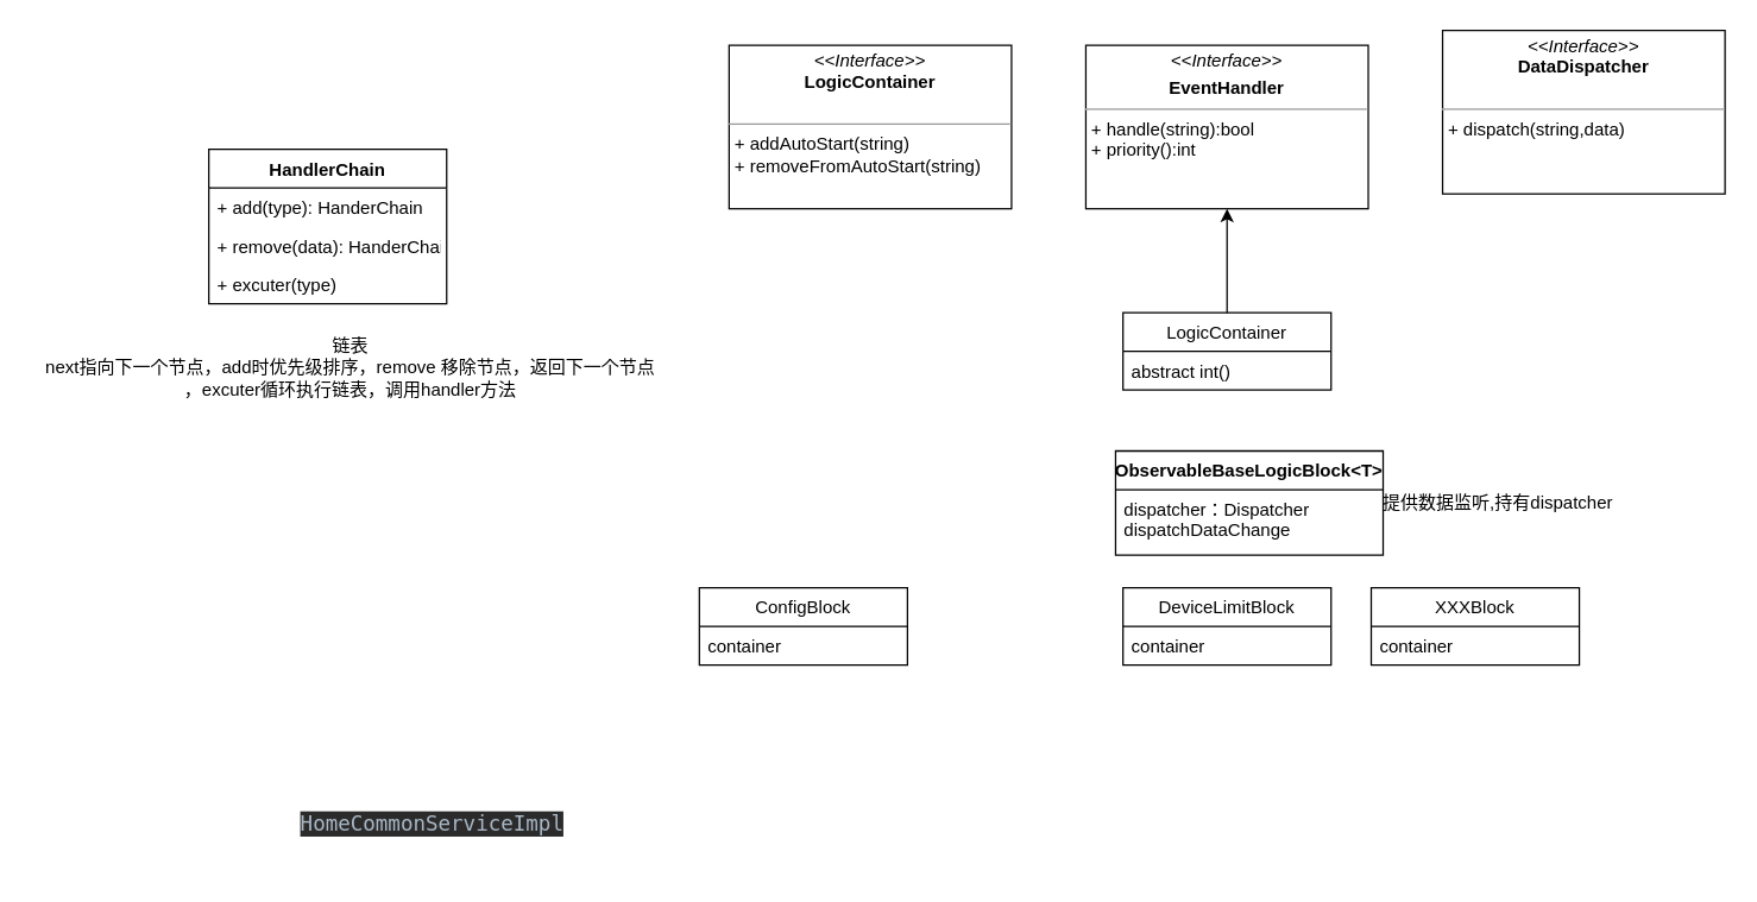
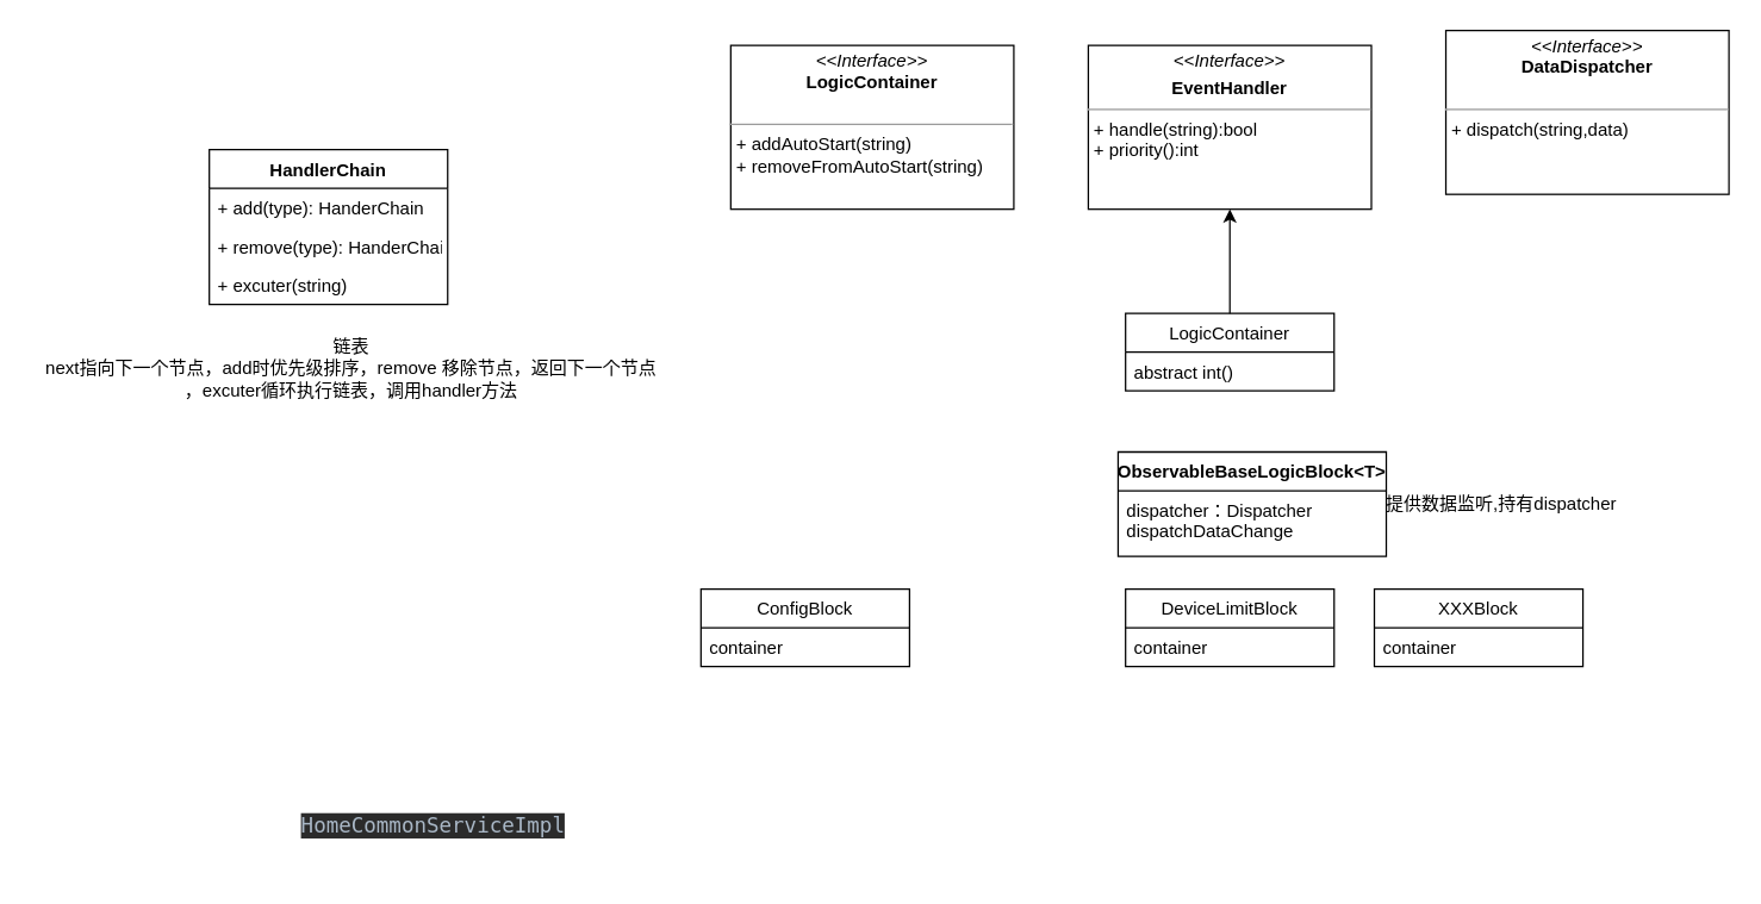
- <mxCell id="19" value="+ remove(data): HanderChain" style="text;strokeColor=none;fillColor=none;align=left;verticalAlign=top;spacingLeft=4;spacingRight=4;overflow=hidden;rotatable=0;points=[[0,0.5],[1,0.5]];portConstraint=eastwest;" vertex="1" parent="17"><mxGeometry y="52" width="160" height="26" as="geometry" /></mxCell>
+ <mxCell id="19" value="+ remove(type): HanderChain" style="text;strokeColor=none;fillColor=none;align=left;verticalAlign=top;spacingLeft=4;spacingRight=4;overflow=hidden;rotatable=0;points=[[0,0.5],[1,0.5]];portConstraint=eastwest;" vertex="1" parent="17"><mxGeometry y="52" width="160" height="26" as="geometry" /></mxCell>
- <mxCell id="20" value="+ excuter(type)" style="text;strokeColor=none;fillColor=none;align=left;verticalAlign=top;spacingLeft=4;spacingRight=4;overflow=hidden;rotatable=0;points=[[0,0.5],[1,0.5]];portConstraint=eastwest;" vertex="1" parent="17"><mxGeometry y="78" width="160" height="26" as="geometry" /></mxCell>
+ <mxCell id="20" value="+ excuter(string)" style="text;strokeColor=none;fillColor=none;align=left;verticalAlign=top;spacingLeft=4;spacingRight=4;overflow=hidden;rotatable=0;points=[[0,0.5],[1,0.5]];portConstraint=eastwest;" vertex="1" parent="17"><mxGeometry y="78" width="160" height="26" as="geometry" /></mxCell>
